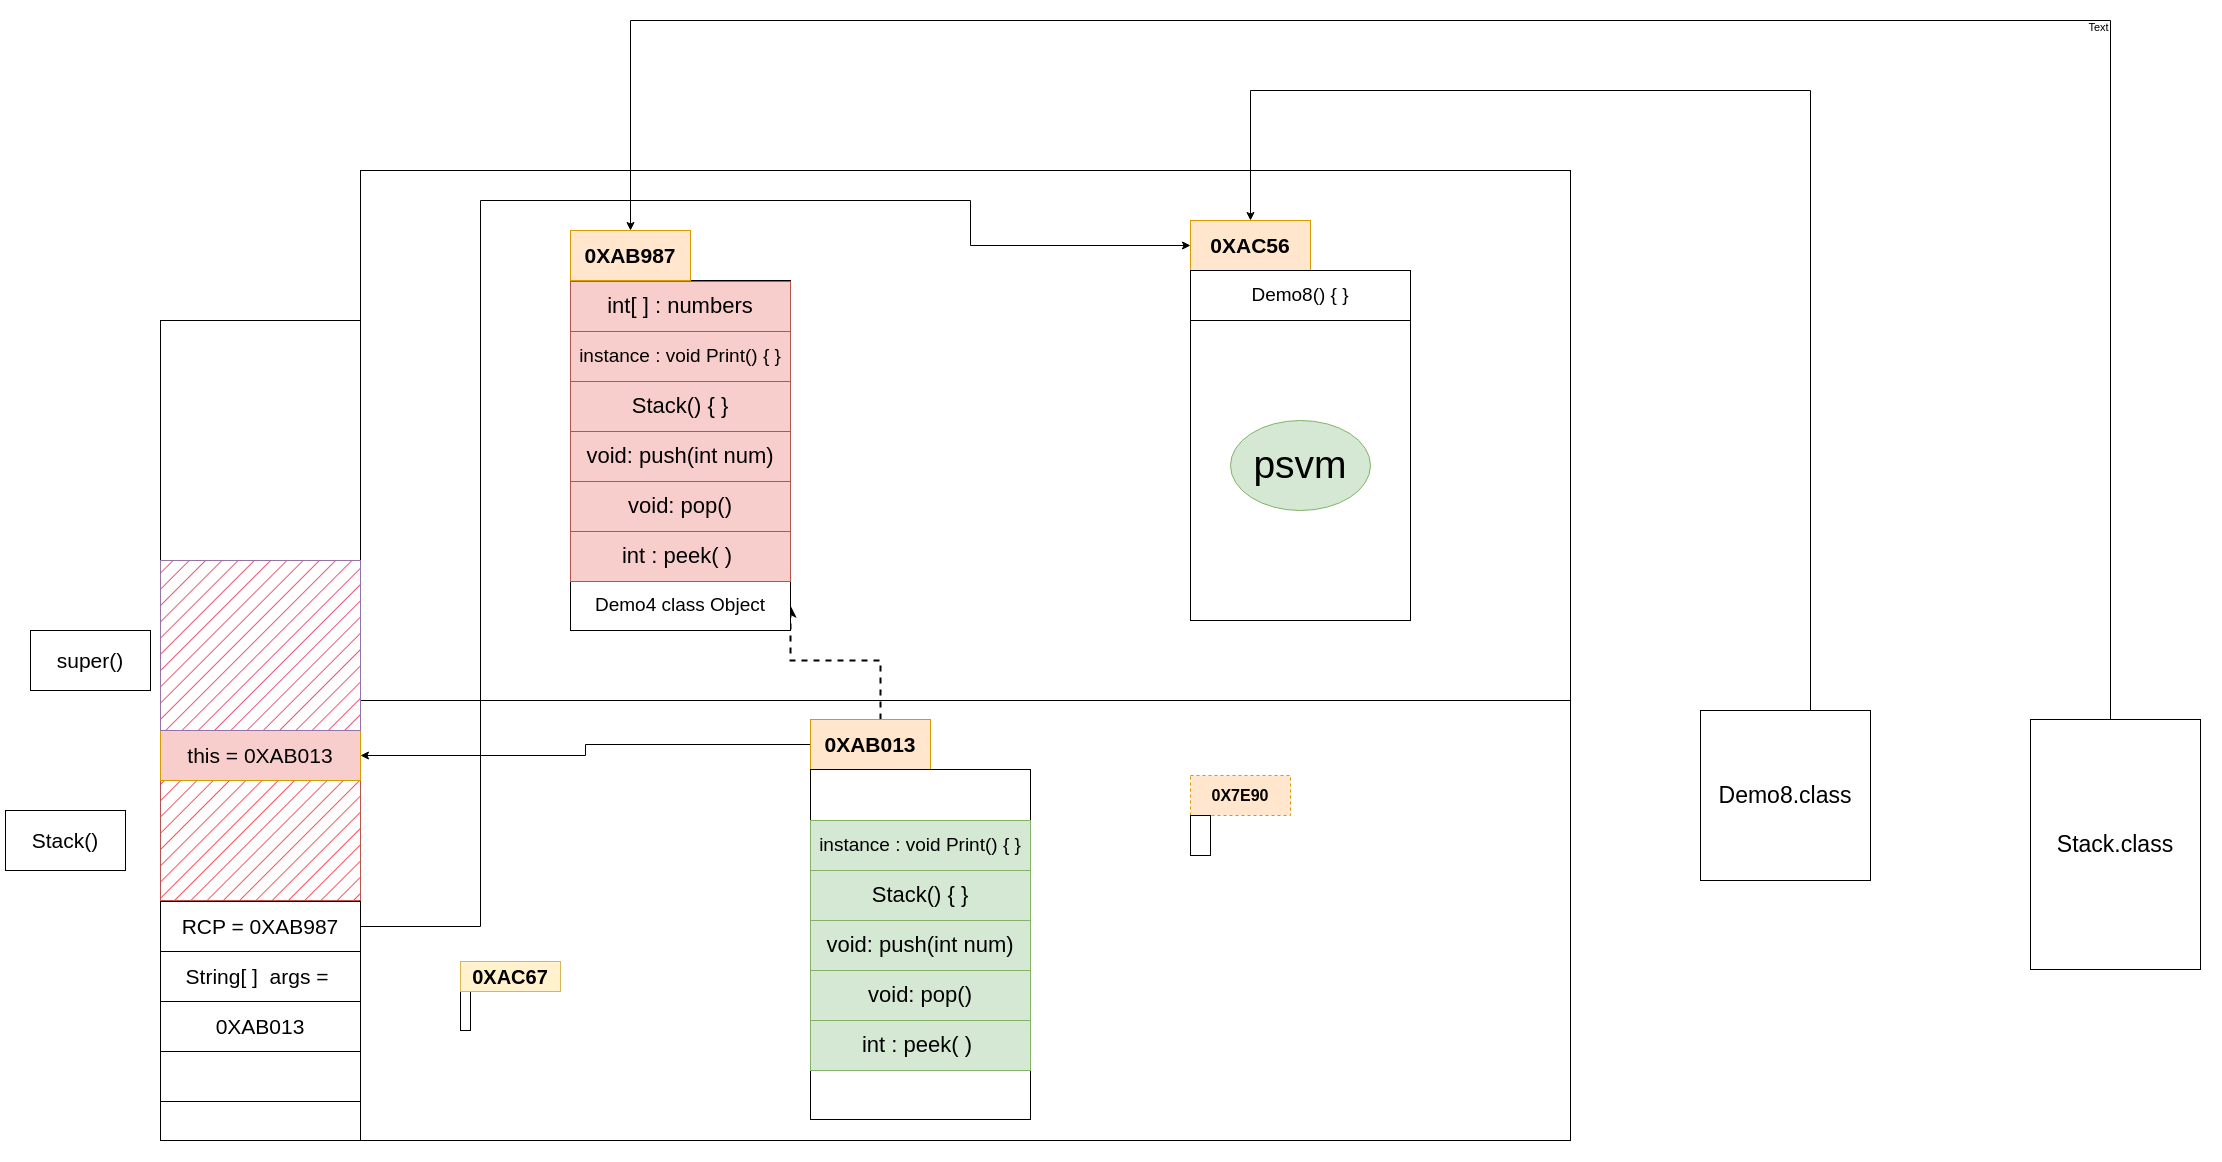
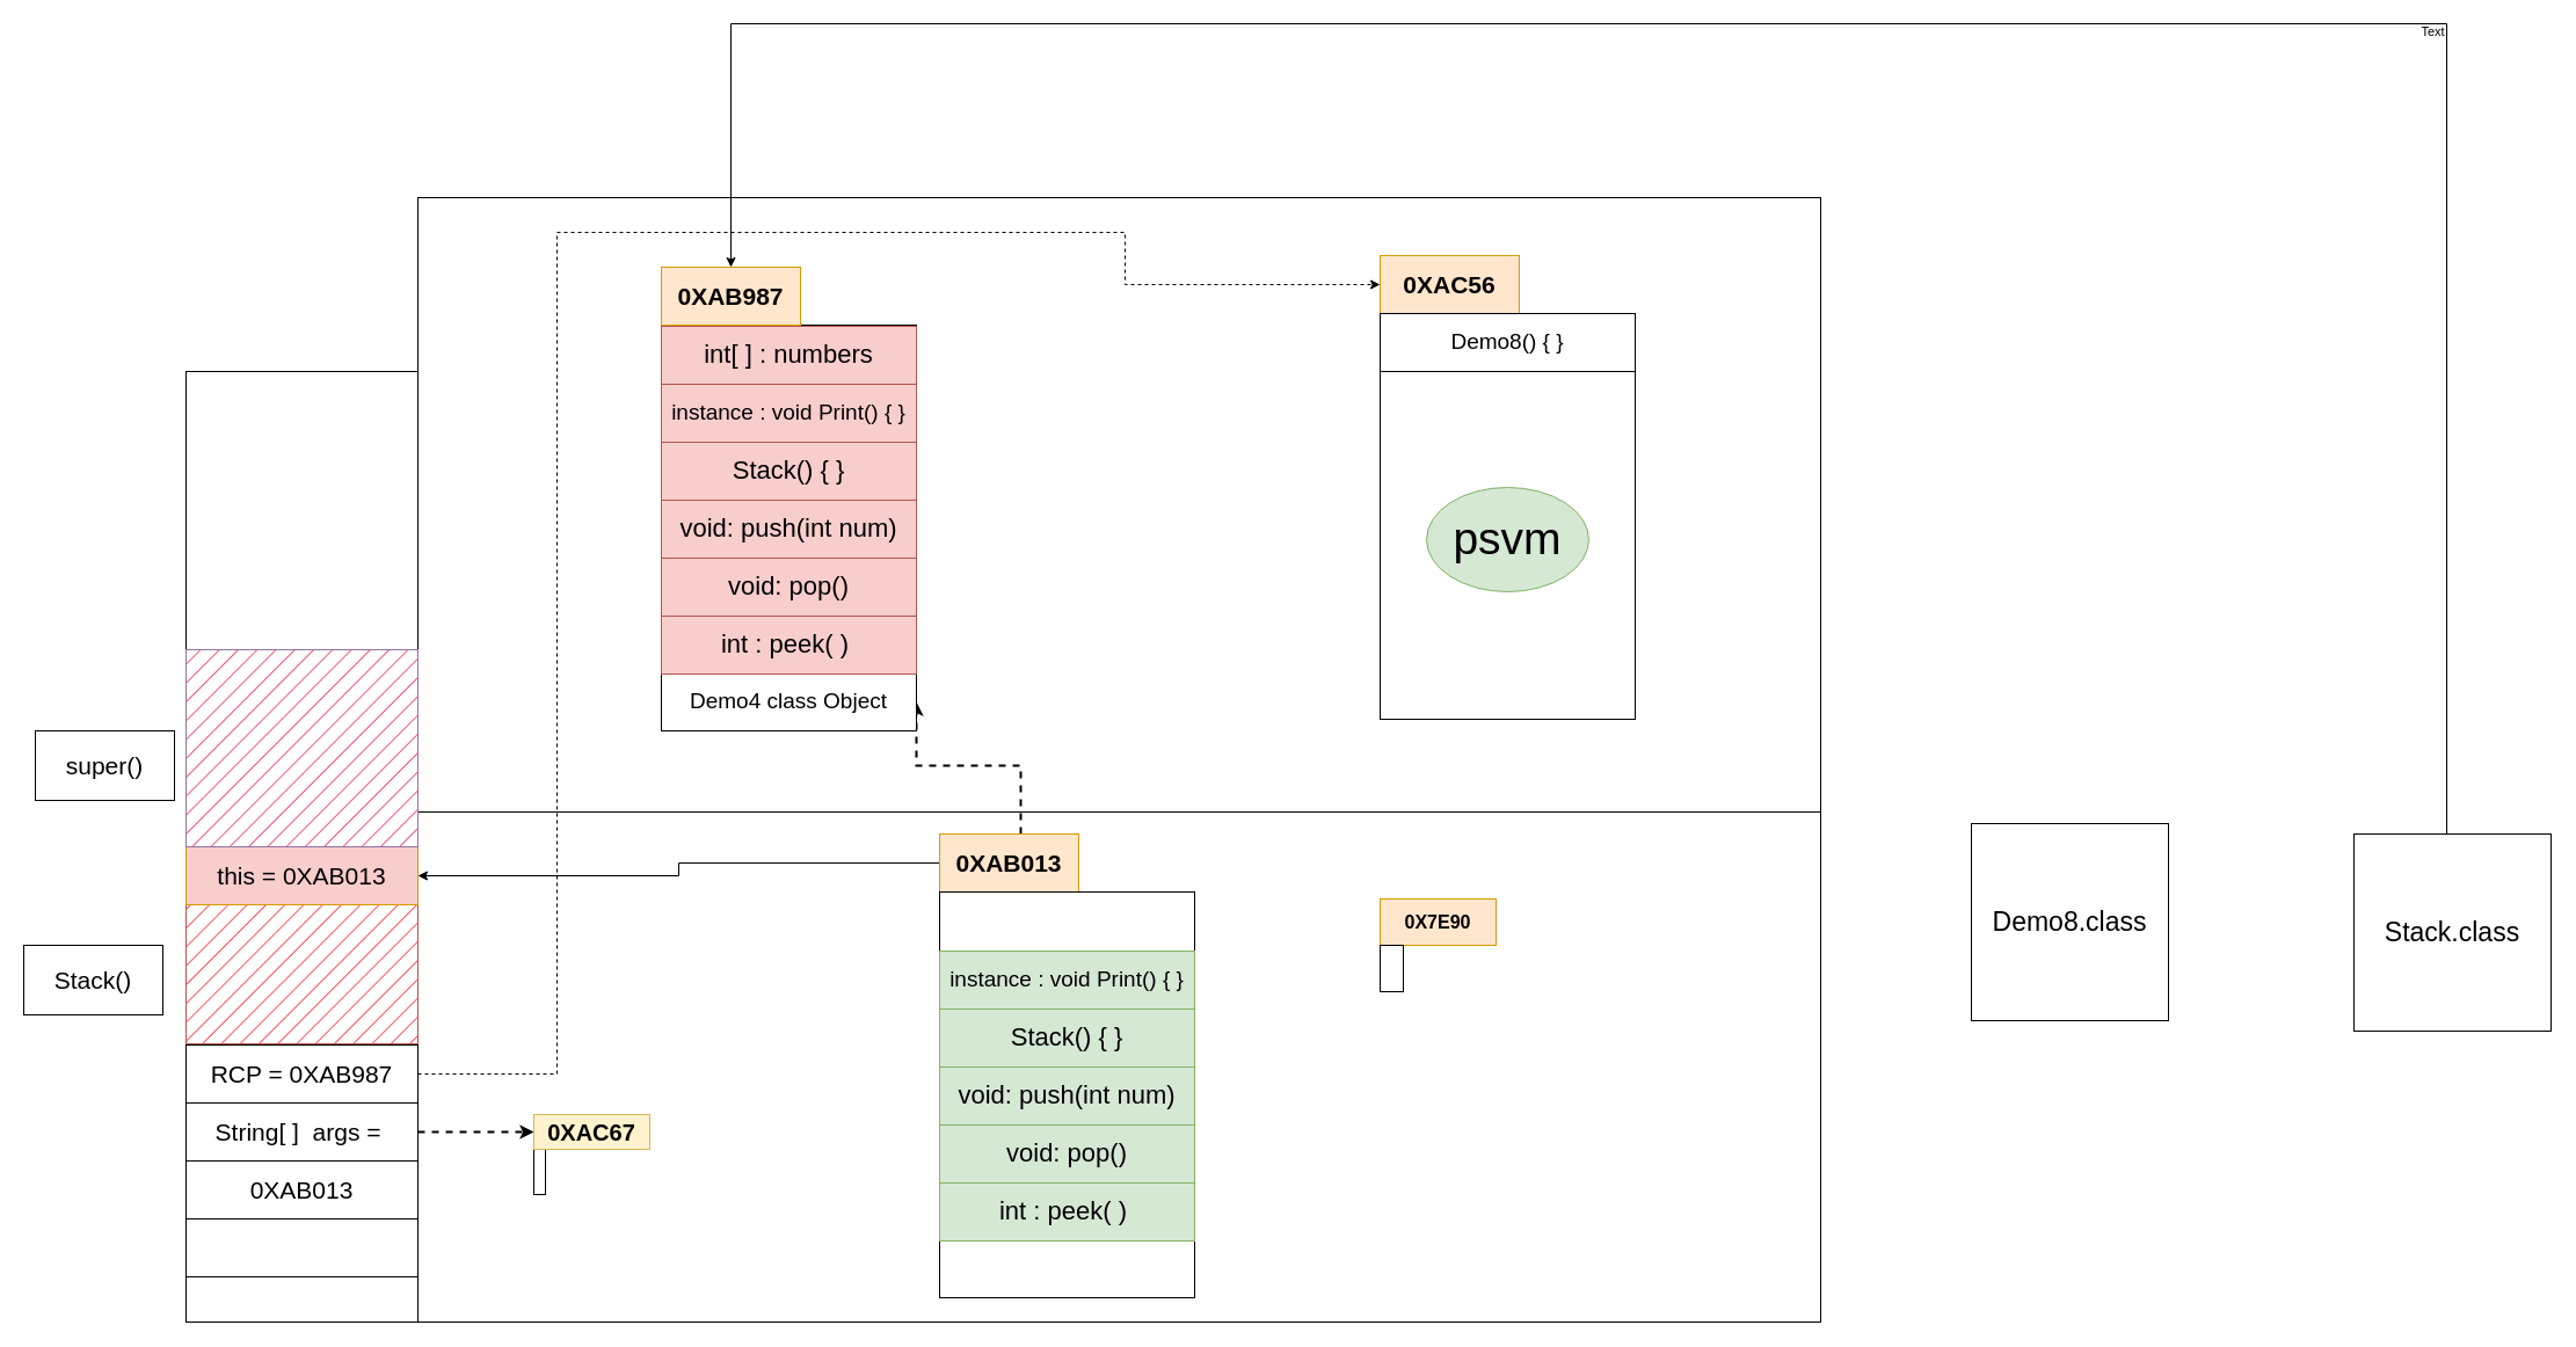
- <mxCell id="43" style="edgeStyle=orthogonalEdgeStyle;rounded=0;orthogonalLoop=1;jettySize=auto;html=1;entryX=0.5;entryY=0;entryDx=0;entryDy=0;" edge="1" parent="1" source="44" target="40"><mxGeometry relative="1" as="geometry"><Array as="points"><mxPoint x="1810" y="90" /><mxPoint x="1250" y="90" /></Array></mxGeometry></mxCell>
- <mxCell id="8" style="edgeStyle=orthogonalEdgeStyle;rounded=0;orthogonalLoop=1;jettySize=auto;html=1;entryX=0;entryY=0.5;entryDx=0;entryDy=0;" edge="1" parent="1" source="9" target="40"><mxGeometry relative="1" as="geometry"><Array as="points"><mxPoint x="480" y="926" /><mxPoint x="480" y="200" /><mxPoint x="970" y="200" /><mxPoint x="970" y="245" /></Array></mxGeometry></mxCell>
+ <mxCell id="8" style="edgeStyle=orthogonalEdgeStyle;rounded=0;orthogonalLoop=1;jettySize=auto;html=1;entryX=0;entryY=0.5;entryDx=0;entryDy=0;dashed=1;" edge="1" parent="1" source="9" target="40"><mxGeometry relative="1" as="geometry"><Array as="points"><mxPoint x="480" y="926" /><mxPoint x="480" y="200" /><mxPoint x="970" y="200" /><mxPoint x="970" y="245" /></Array></mxGeometry></mxCell>
- <mxCell id="45" value="0X7E90" style="rounded=0;whiteSpace=wrap;html=1;fillColor=#ffe6cc;strokeColor=#d79b00;fontSize=16;fontStyle=1;dashed=1;" vertex="1" parent="1"><mxGeometry x="1190" y="775" width="100" height="40" as="geometry" /></mxCell>
+ <mxCell id="45" value="0X7E90" style="rounded=0;whiteSpace=wrap;html=1;fillColor=#ffe6cc;strokeColor=#d79b00;fontSize=16;fontStyle=1" vertex="1" parent="1"><mxGeometry x="1190" y="775" width="100" height="40" as="geometry" /></mxCell>
- <mxCell id="25" value="Stack()" style="rounded=0;whiteSpace=wrap;html=1;fontSize=21;" vertex="1" parent="1"><mxGeometry x="5" y="810" width="120" height="60" as="geometry" /></mxCell>
+ <mxCell id="25" value="Stack()" style="rounded=0;whiteSpace=wrap;html=1;fontSize=21;" vertex="1" parent="1"><mxGeometry x="20" y="815" width="120" height="60" as="geometry" /></mxCell>
- <mxCell id="14" value="Stack.class" style="rounded=0;whiteSpace=wrap;html=1;fontSize=23;" vertex="1" parent="1"><mxGeometry x="2030" y="719" width="170" height="250" as="geometry" /></mxCell>
+ <mxCell id="14" value="Stack.class" style="rounded=0;whiteSpace=wrap;html=1;fontSize=23;" vertex="1" parent="1"><mxGeometry x="2030" y="719" width="170" height="170" as="geometry" /></mxCell>
+ <mxCell id="6" style="edgeStyle=orthogonalEdgeStyle;rounded=0;orthogonalLoop=1;jettySize=auto;html=1;entryX=0;entryY=0.5;entryDx=0;entryDy=0;dashed=1;strokeWidth=2;" edge="1" parent="1" source="7" target="11"><mxGeometry relative="1" as="geometry" /></mxCell>
